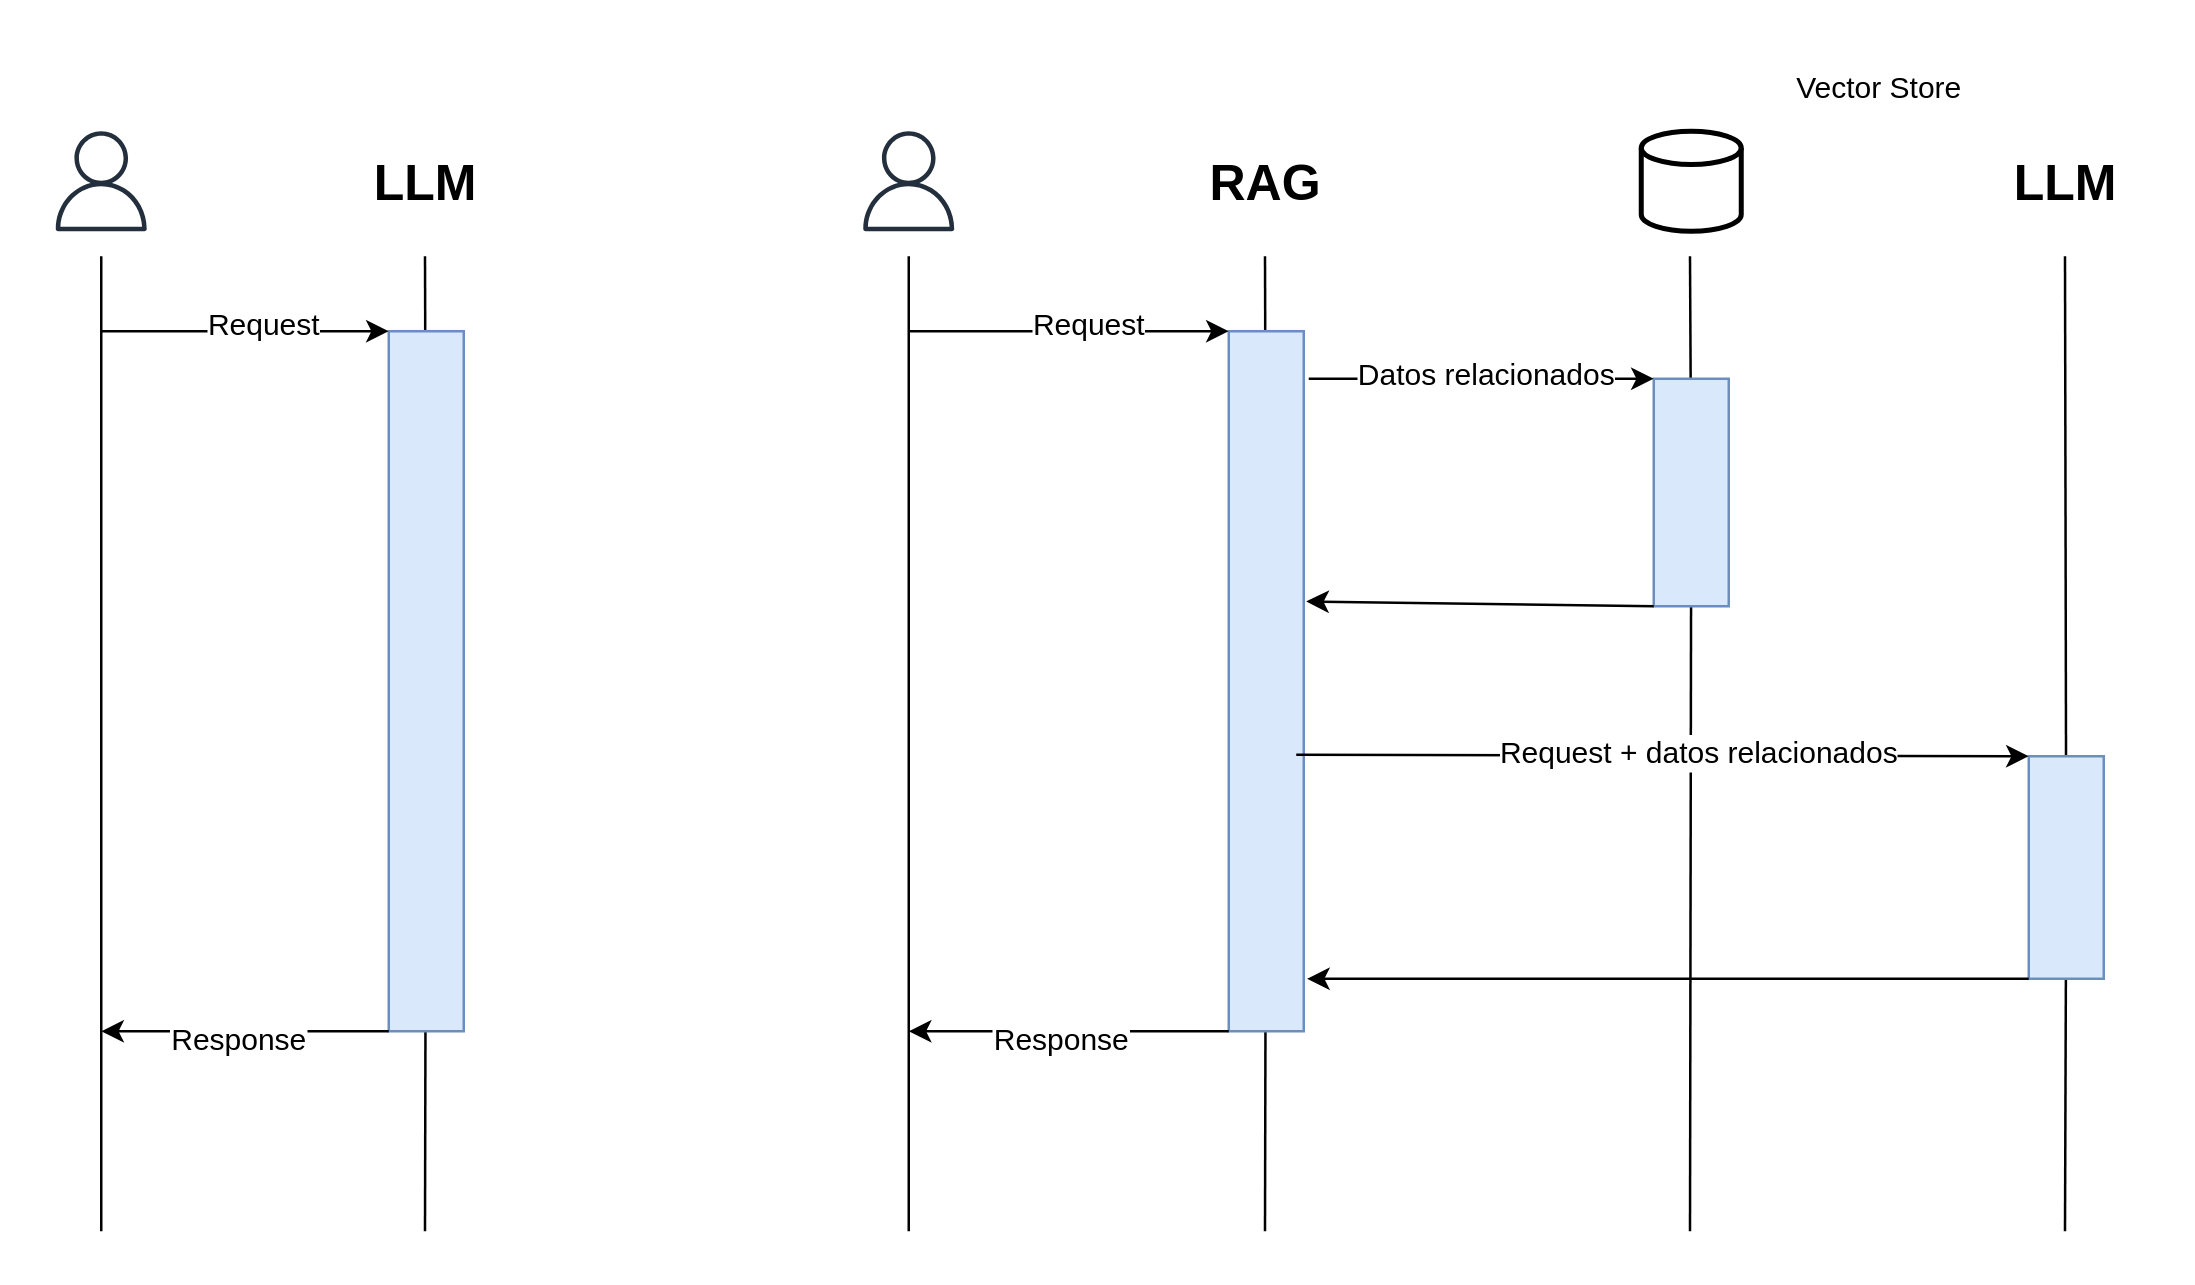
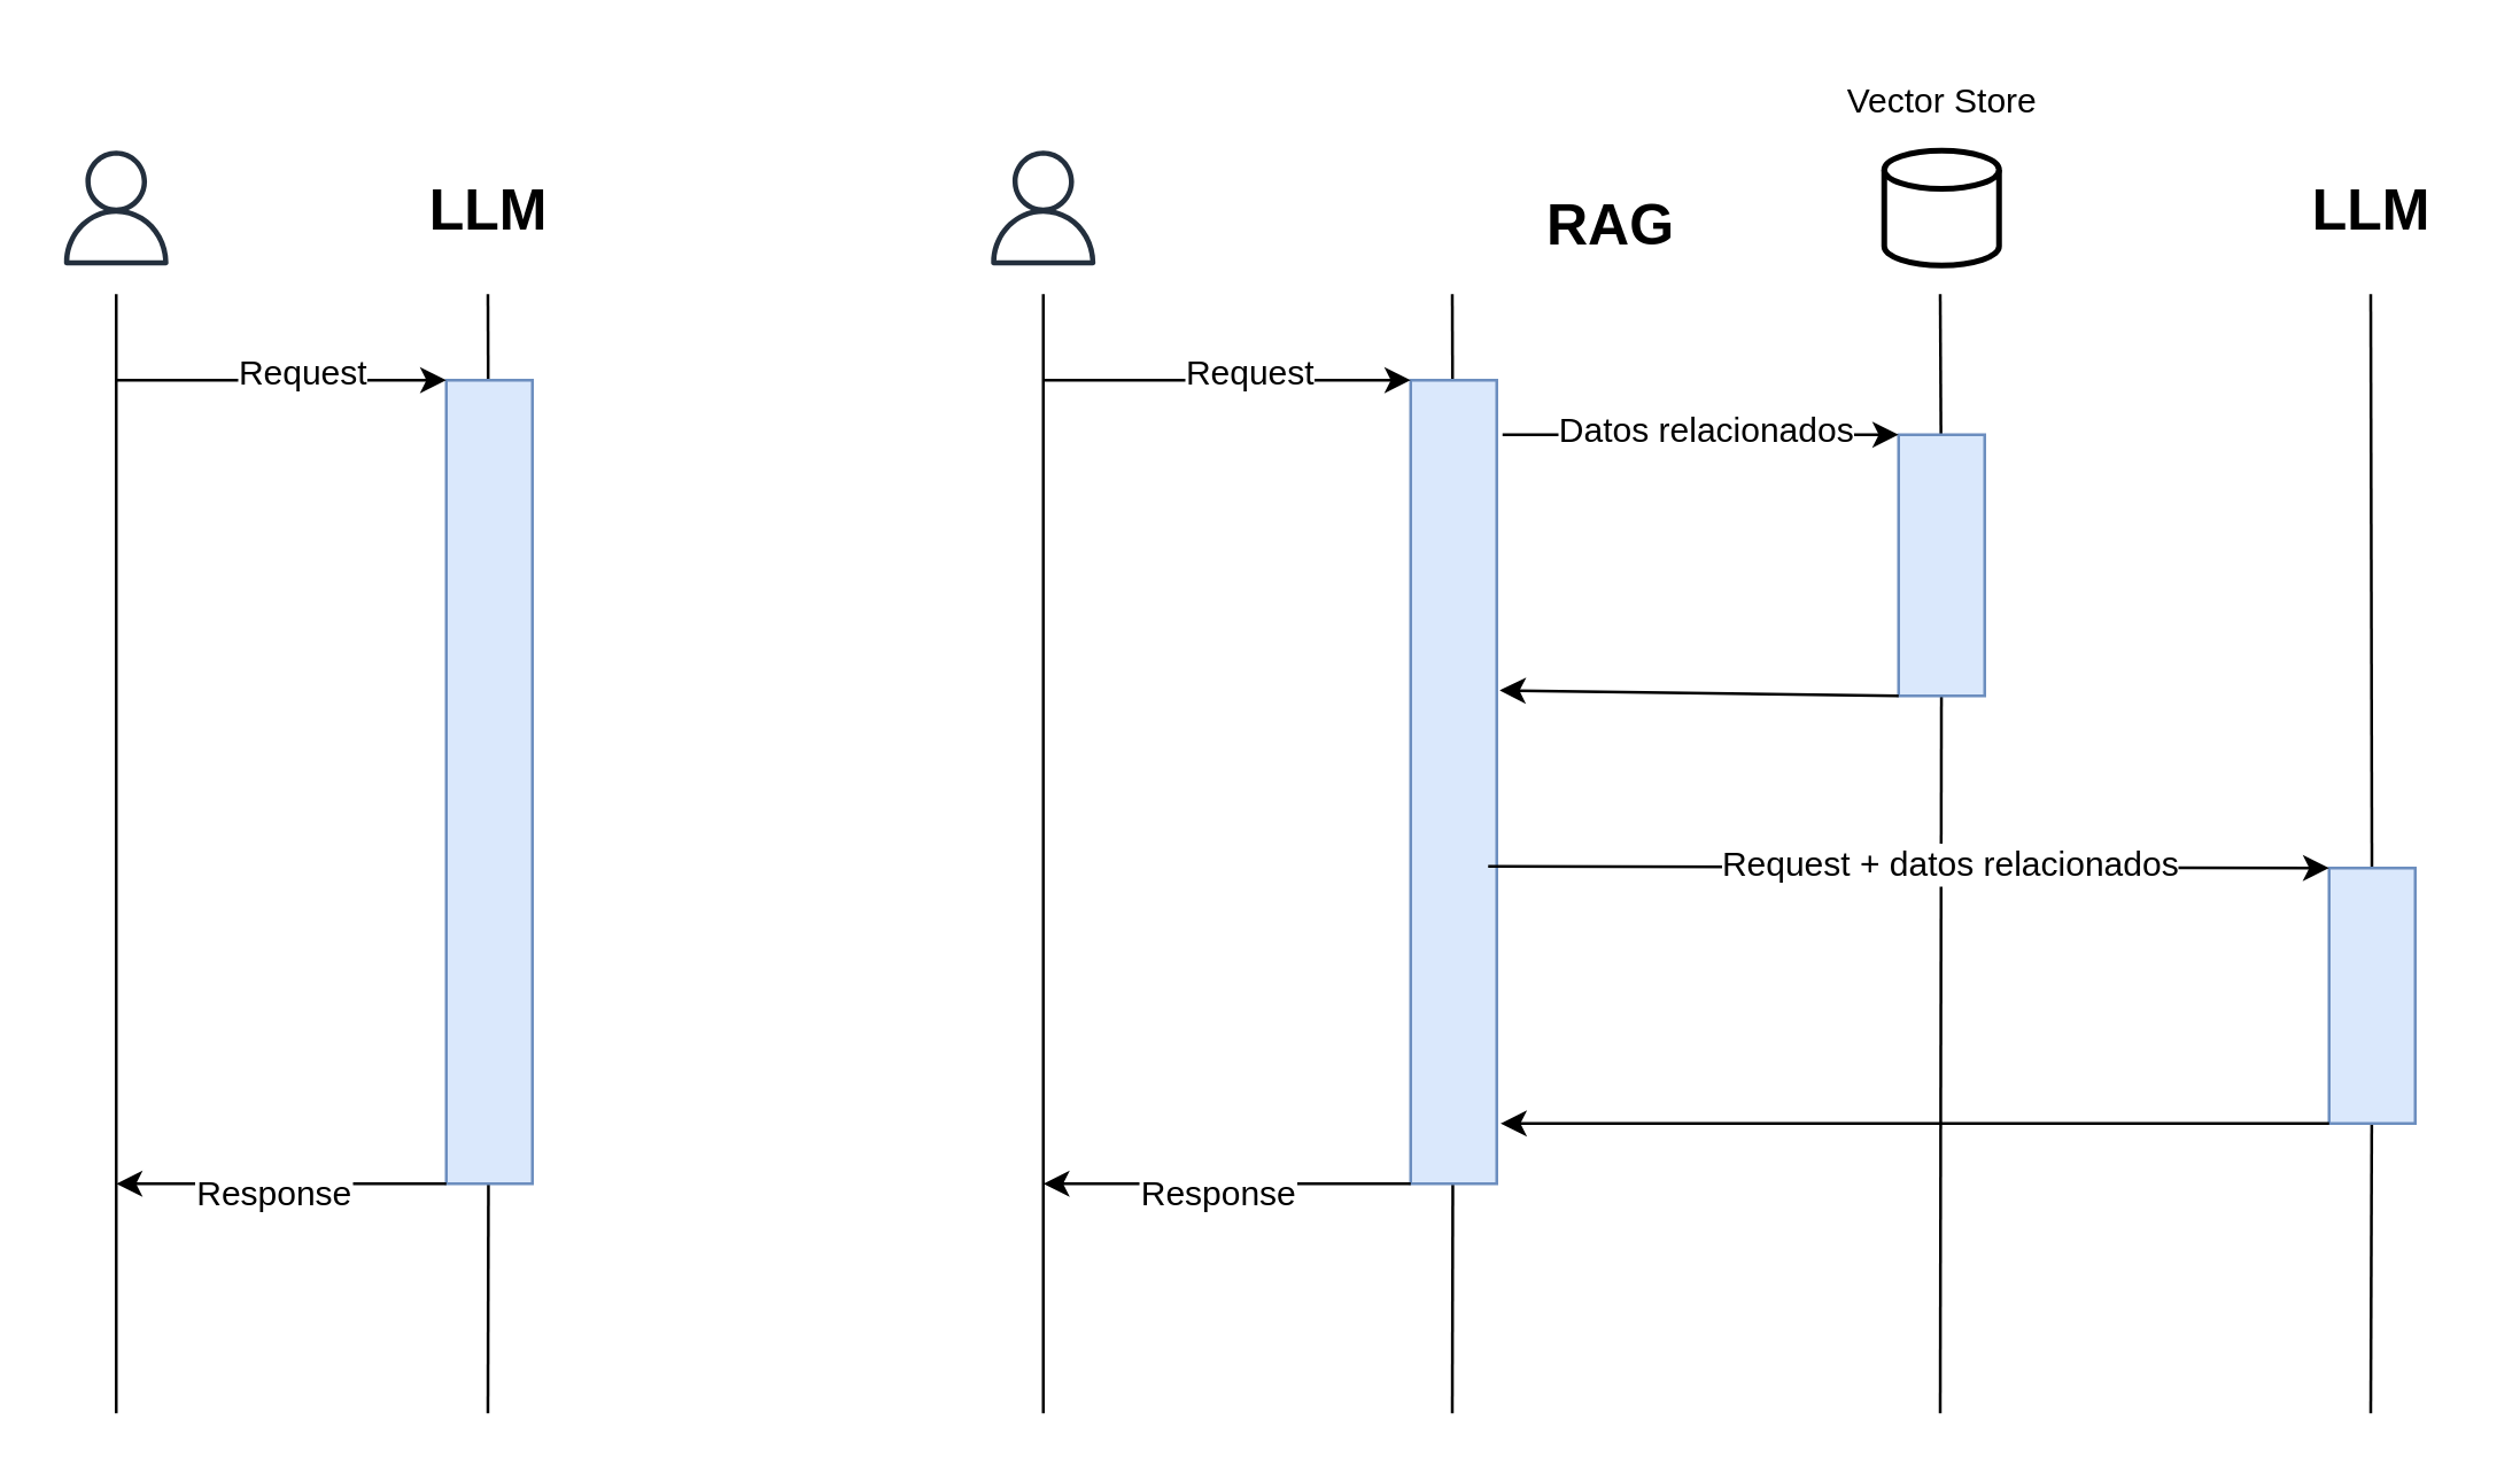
- <mxCell id="36" value="Vector Store" style="text;html=1;align=center;verticalAlign=middle;resizable=0;points=[];autosize=1;strokeColor=none;fillColor=none;" vertex="1" parent="1"><mxGeometry x="706" y="20" width="90" height="30" as="geometry" /></mxCell>
+ <mxCell id="36" value="Vector Store" style="text;html=1;align=center;verticalAlign=middle;resizable=0;points=[];autosize=1;strokeColor=none;fillColor=none;" vertex="1" parent="1"><mxGeometry x="631" y="20" width="90" height="30" as="geometry" /></mxCell>
- <mxCell id="13" value="&lt;b&gt;&lt;font style=&quot;font-size: 20px;&quot;&gt;RAG&lt;/font&gt;&lt;/b&gt;" style="text;html=1;align=center;verticalAlign=middle;whiteSpace=wrap;rounded=0;" vertex="1" parent="1"><mxGeometry x="476" y="57" width="60" height="30" as="geometry" /></mxCell>
+ <mxCell id="13" value="&lt;b&gt;&lt;font style=&quot;font-size: 20px;&quot;&gt;RAG&lt;/font&gt;&lt;/b&gt;" style="text;html=1;align=center;verticalAlign=middle;whiteSpace=wrap;rounded=0;" vertex="1" parent="1"><mxGeometry x="531" y="62" width="60" height="30" as="geometry" /></mxCell>
